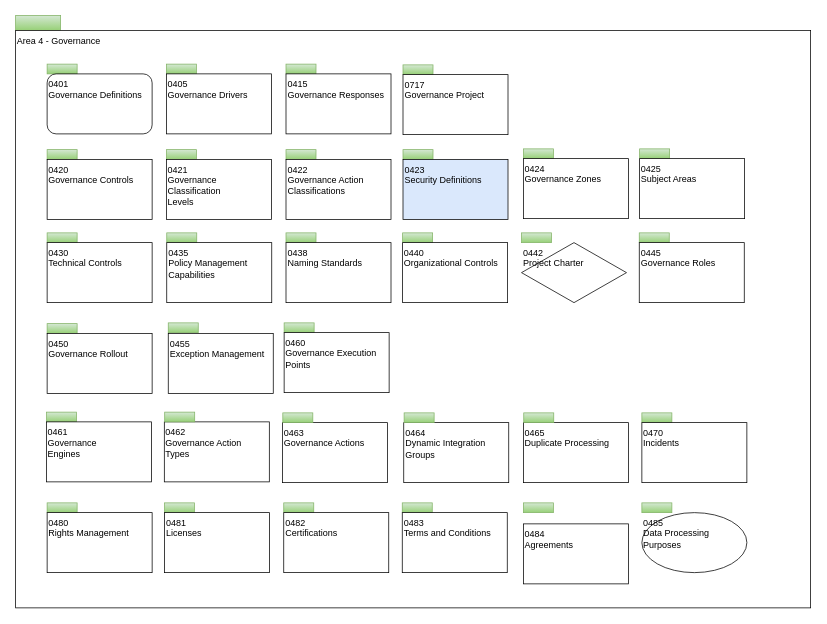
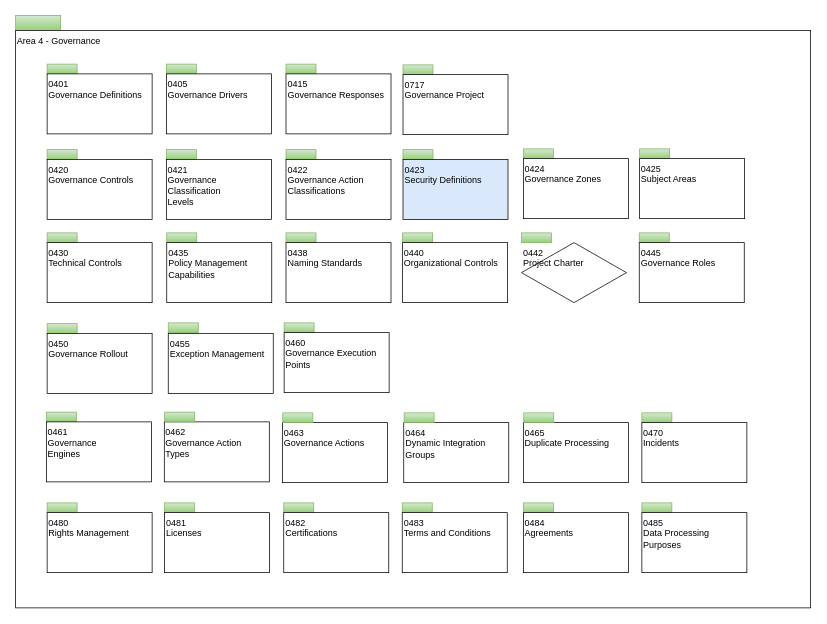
- <mxCell id="5" value="0401&lt;br&gt;Governance Definitions&lt;br&gt;" style="whiteSpace=wrap;html=1;align=left;verticalAlign=top;rounded=1;" parent="1" vertex="1"><mxGeometry x="62" y="98" width="140" height="80" as="geometry" /></mxCell>
+ <mxCell id="5" value="0401&lt;br&gt;Governance Definitions&lt;br&gt;" style="rounded=0;whiteSpace=wrap;html=1;align=left;verticalAlign=top;" parent="1" vertex="1"><mxGeometry x="62" y="98" width="140" height="80" as="geometry" /></mxCell>
- <mxCell id="45" value="0485&lt;br&gt;Data Processing&lt;br&gt;Purposes" style="ellipse;whiteSpace=wrap;html=1;align=left;verticalAlign=top;" parent="1" vertex="1"><mxGeometry x="855" y="683" width="140" height="80" as="geometry" /></mxCell>
+ <mxCell id="45" value="0485&lt;br&gt;Data Processing&lt;br&gt;Purposes" style="rounded=0;whiteSpace=wrap;html=1;align=left;verticalAlign=top;" parent="1" vertex="1"><mxGeometry x="855" y="683" width="140" height="80" as="geometry" /></mxCell>
- <mxCell id="64" value="0484&lt;br&gt;Agreements" style="rounded=0;whiteSpace=wrap;html=1;align=left;verticalAlign=top;" parent="1" vertex="1"><mxGeometry x="697" y="698" width="140" height="80" as="geometry" /></mxCell>
+ <mxCell id="64" value="0484&lt;br&gt;Agreements" style="rounded=0;whiteSpace=wrap;html=1;align=left;verticalAlign=top;" parent="1" vertex="1"><mxGeometry x="697" y="683" width="140" height="80" as="geometry" /></mxCell>
